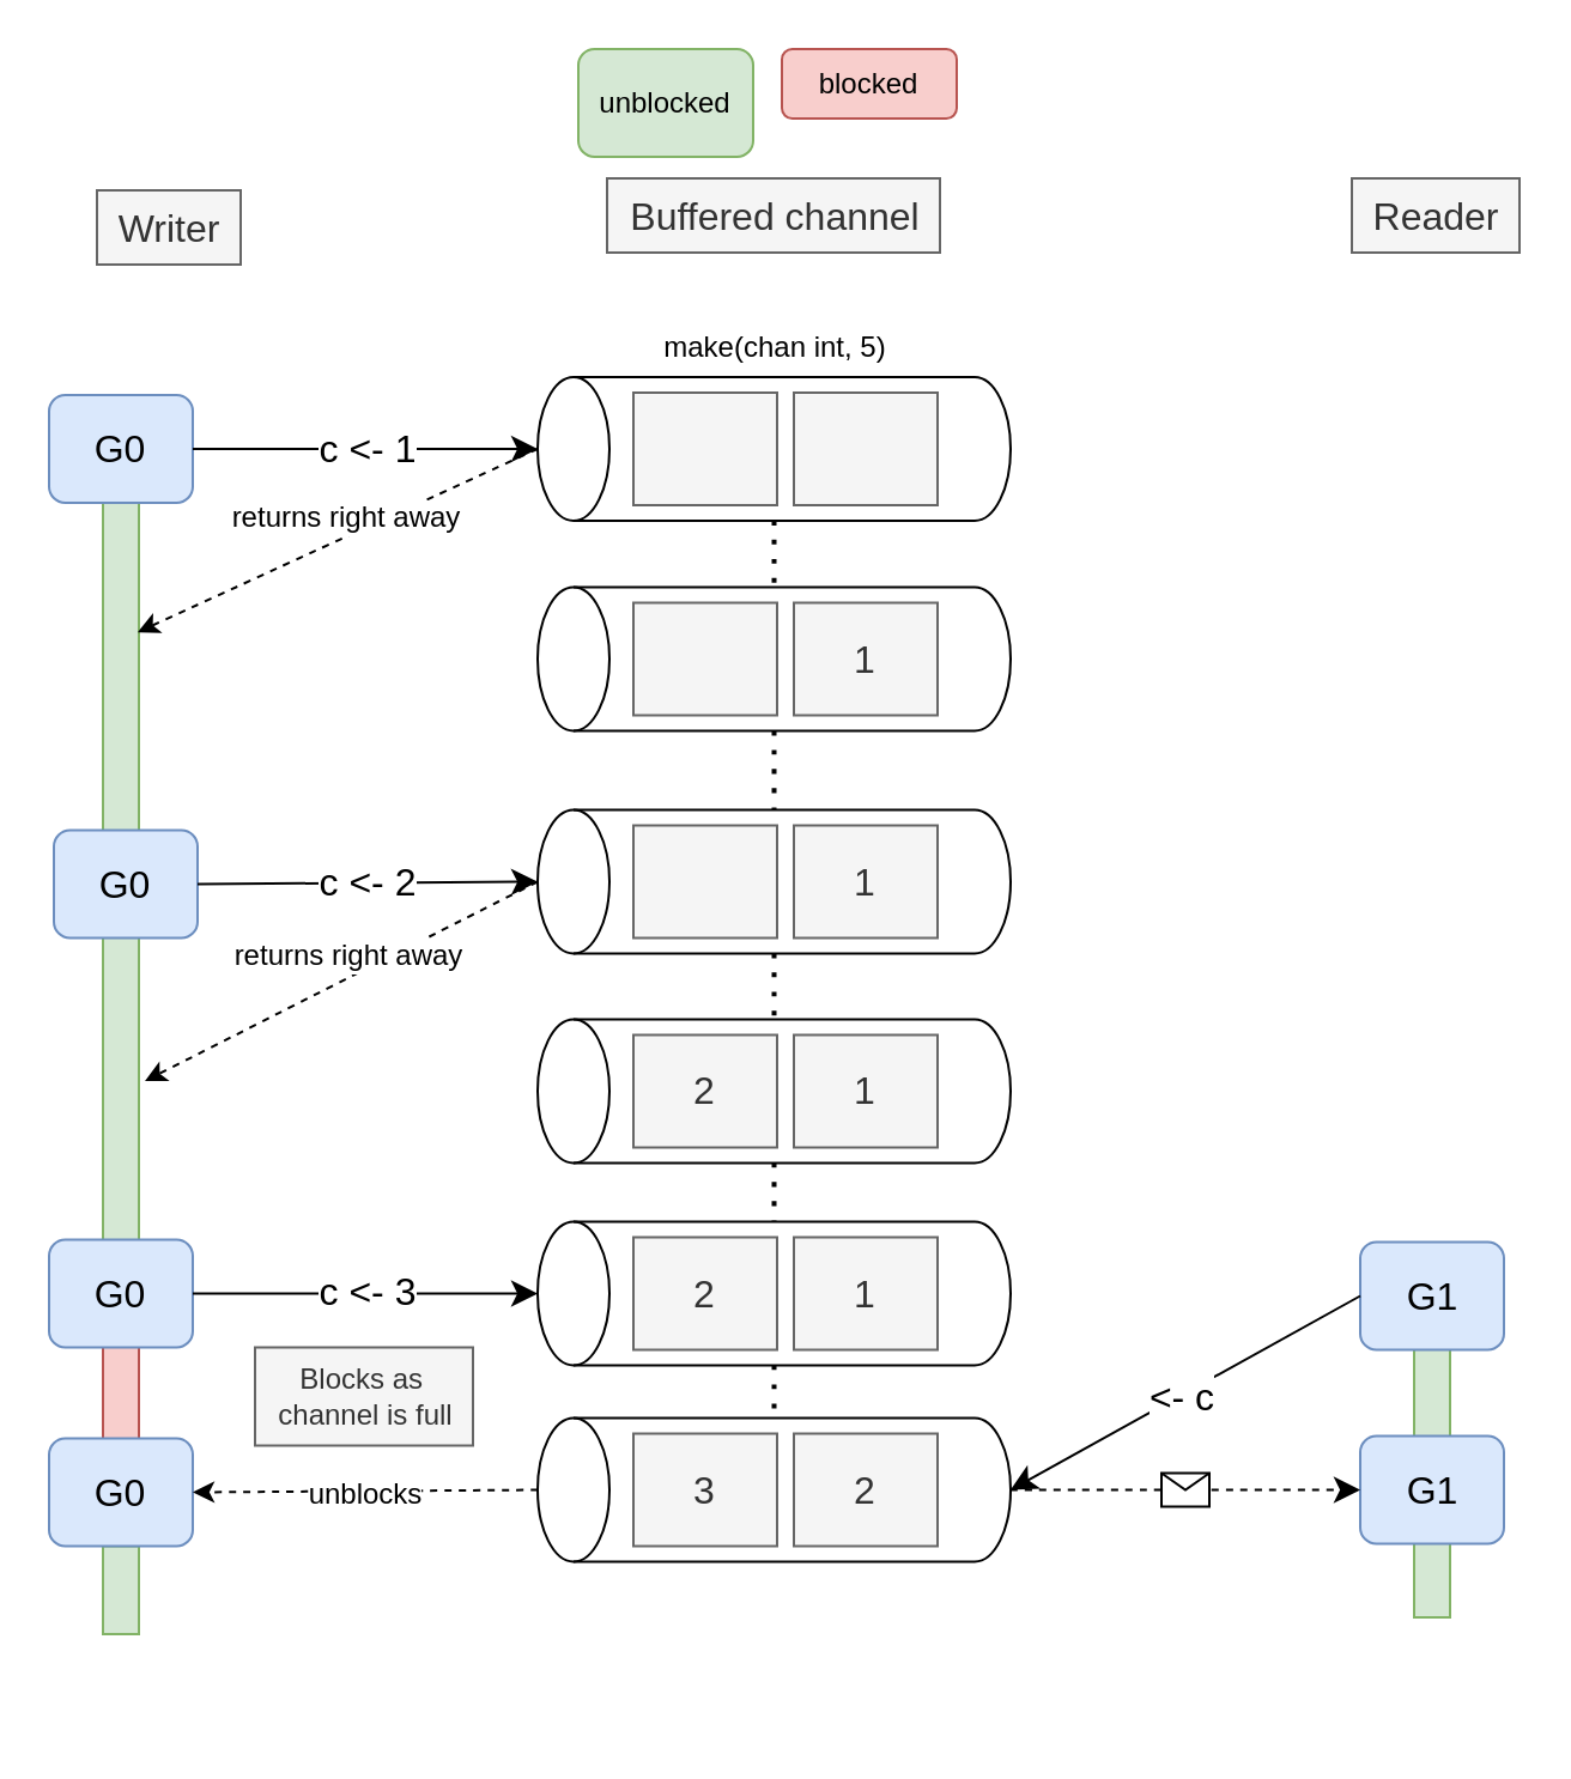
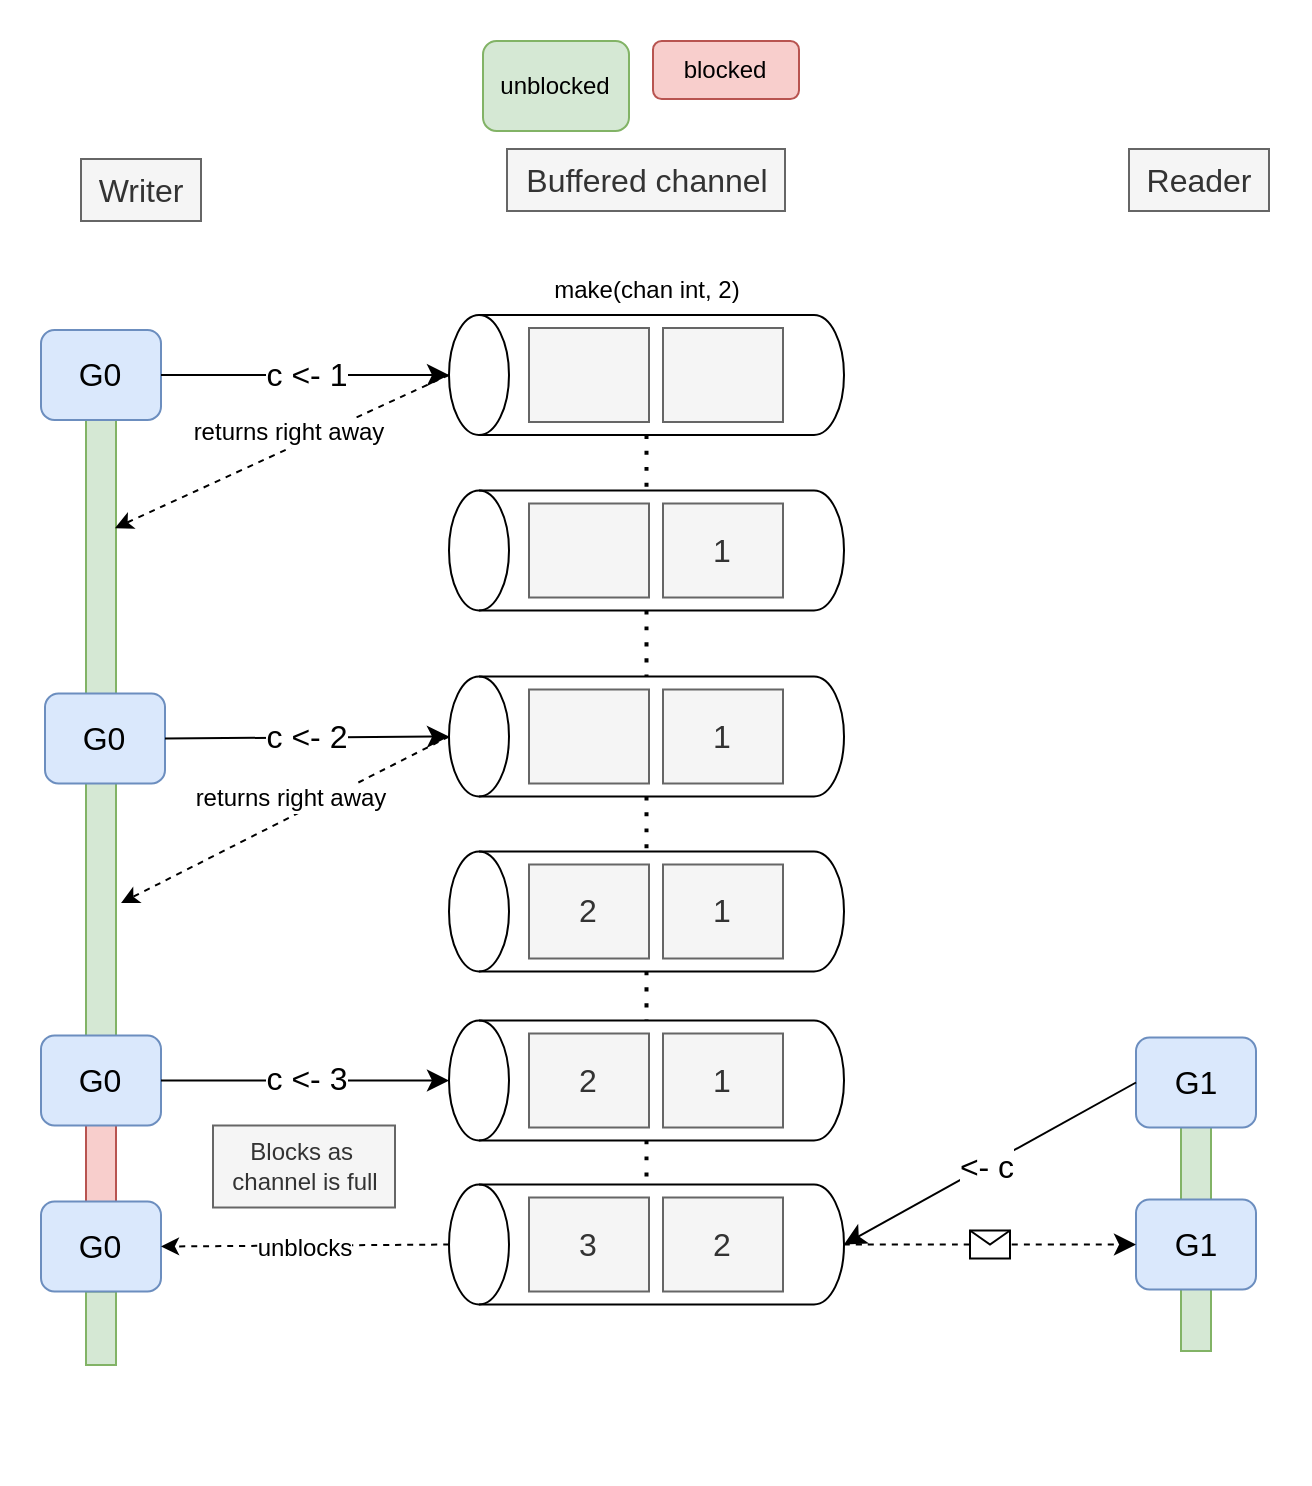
- <mxCell id="37" value="make(chan int, 5)" style="text;html=1;align=center;verticalAlign=middle;resizable=0;points=[];autosize=1;strokeColor=none;fillColor=none;fontSize=12;" parent="1" vertex="1"><mxGeometry x="267.25" y="131.5" width="111" height="26" as="geometry" /></mxCell>
+ <mxCell id="37" value="make(chan int, 2)" style="text;html=1;align=center;verticalAlign=middle;resizable=0;points=[];autosize=1;strokeColor=none;fillColor=none;fontSize=12;" parent="1" vertex="1"><mxGeometry x="267.25" y="131.5" width="111" height="26" as="geometry" /></mxCell>
